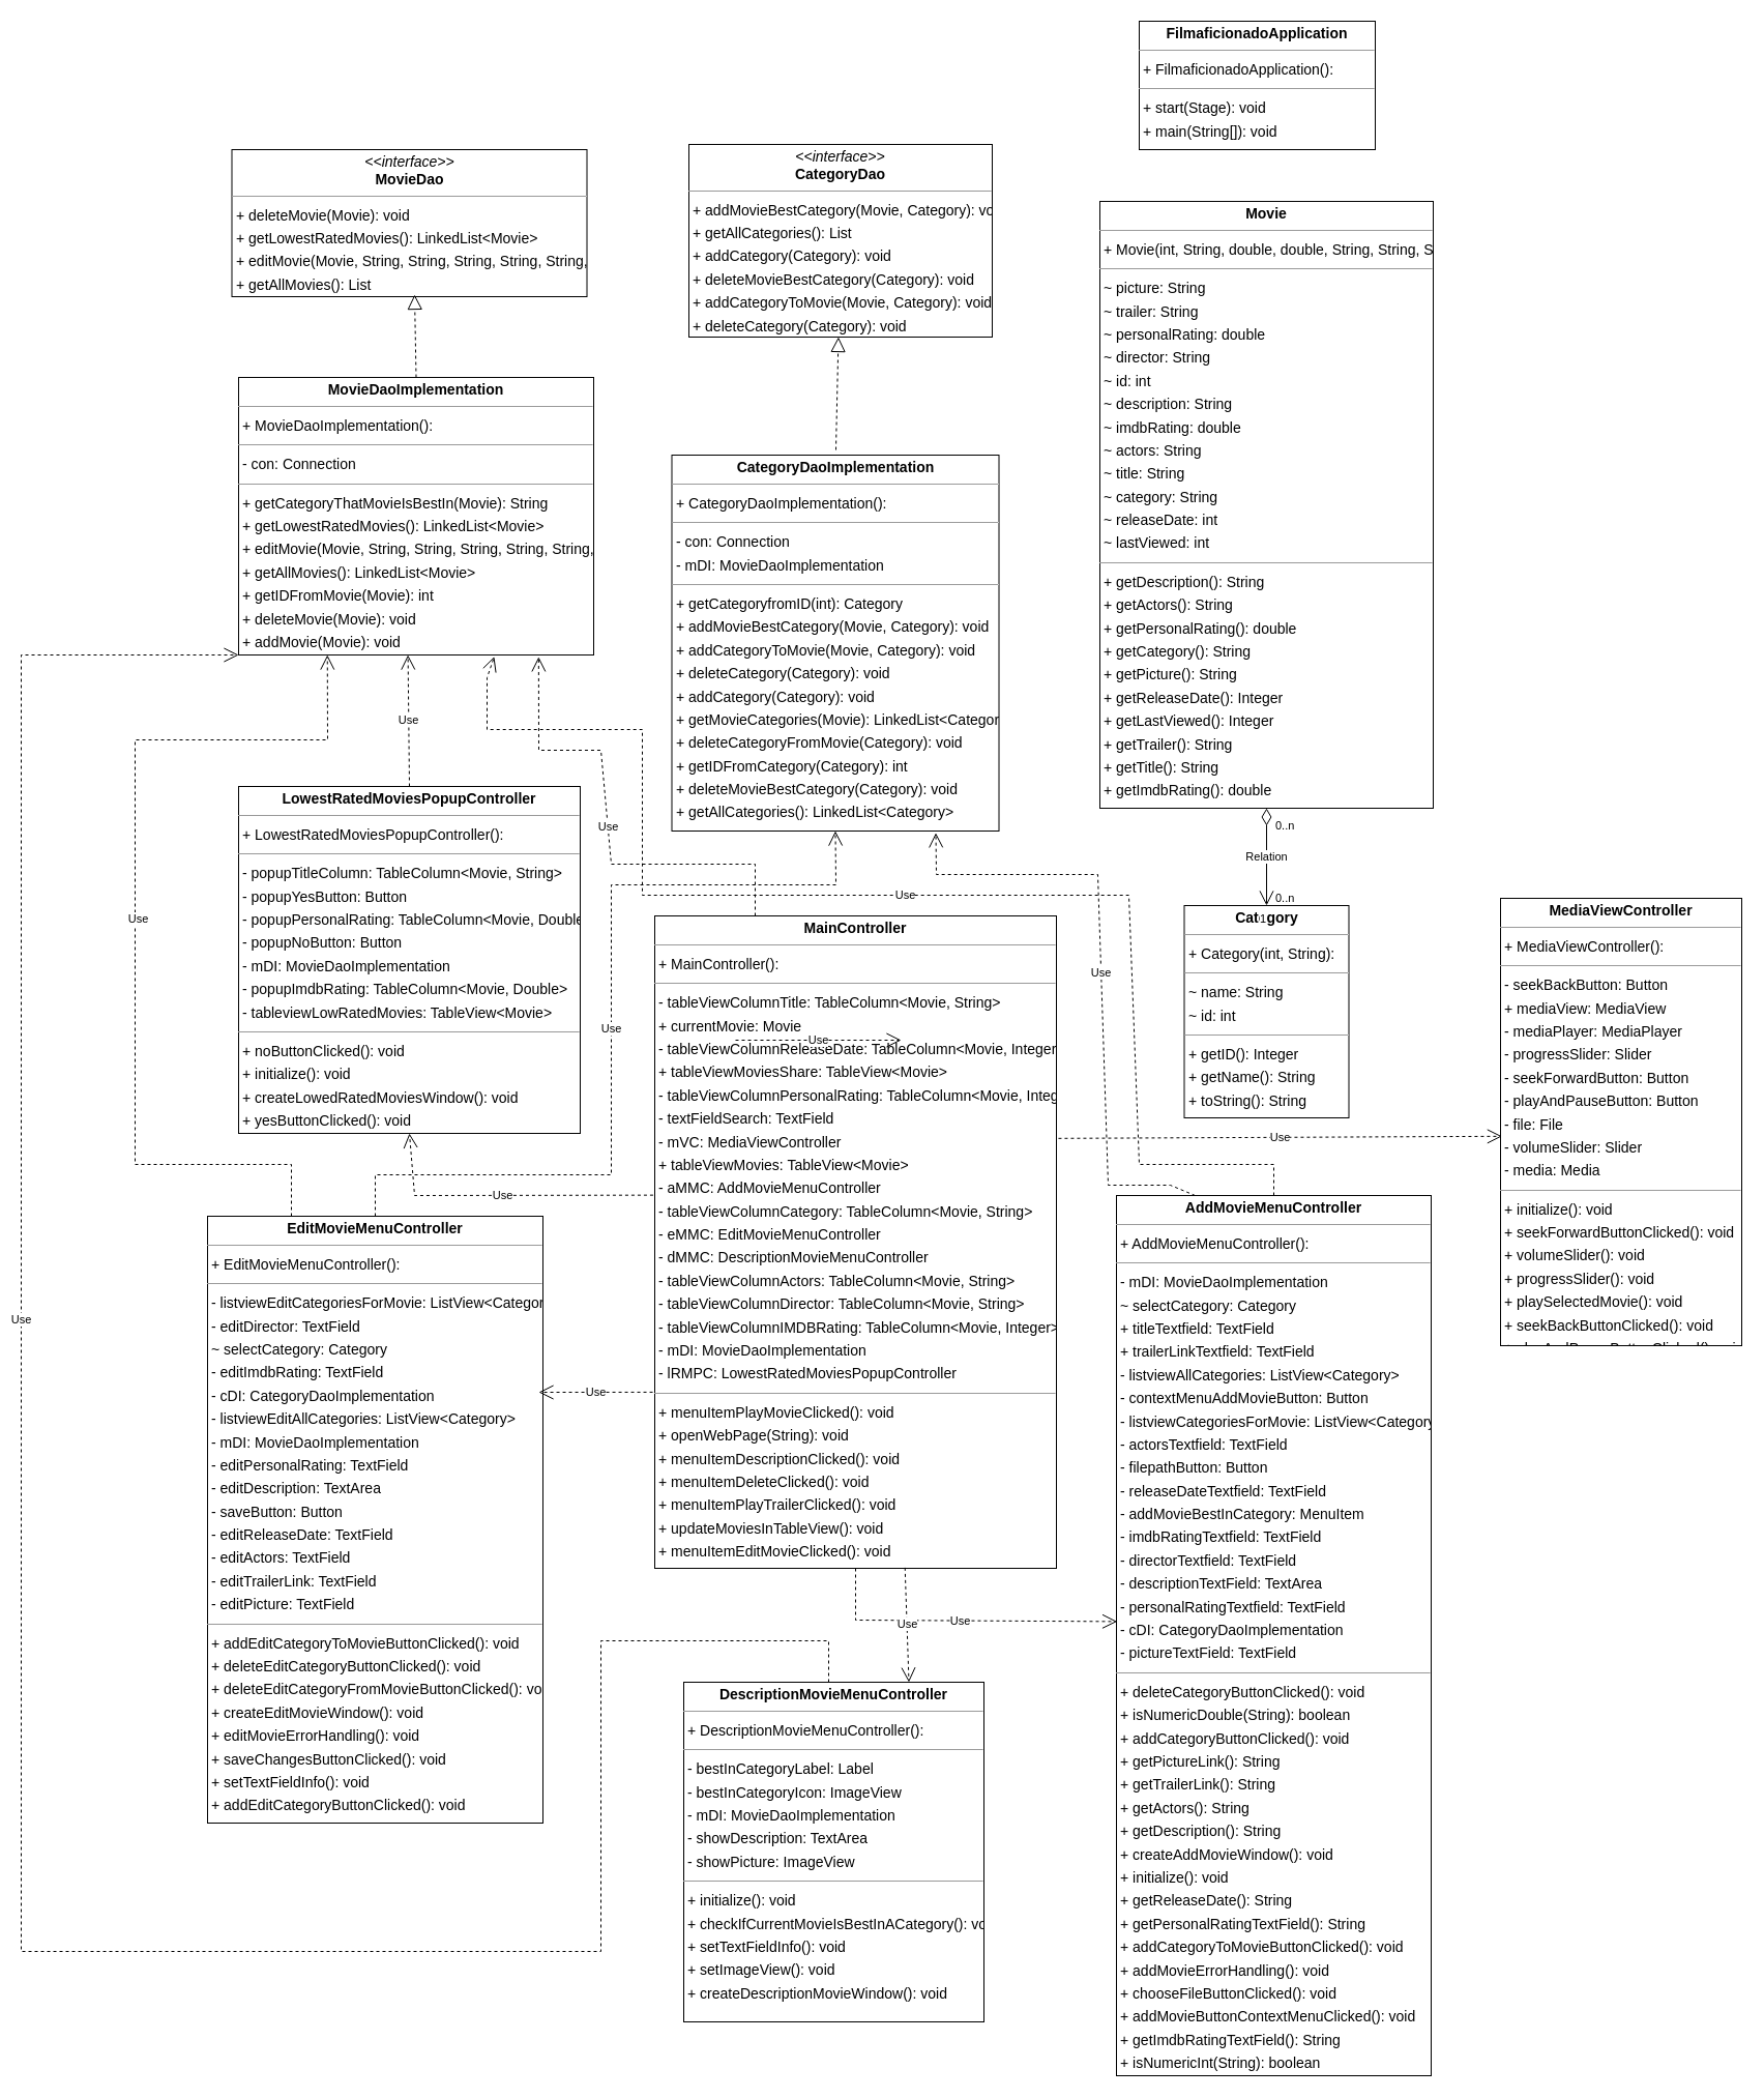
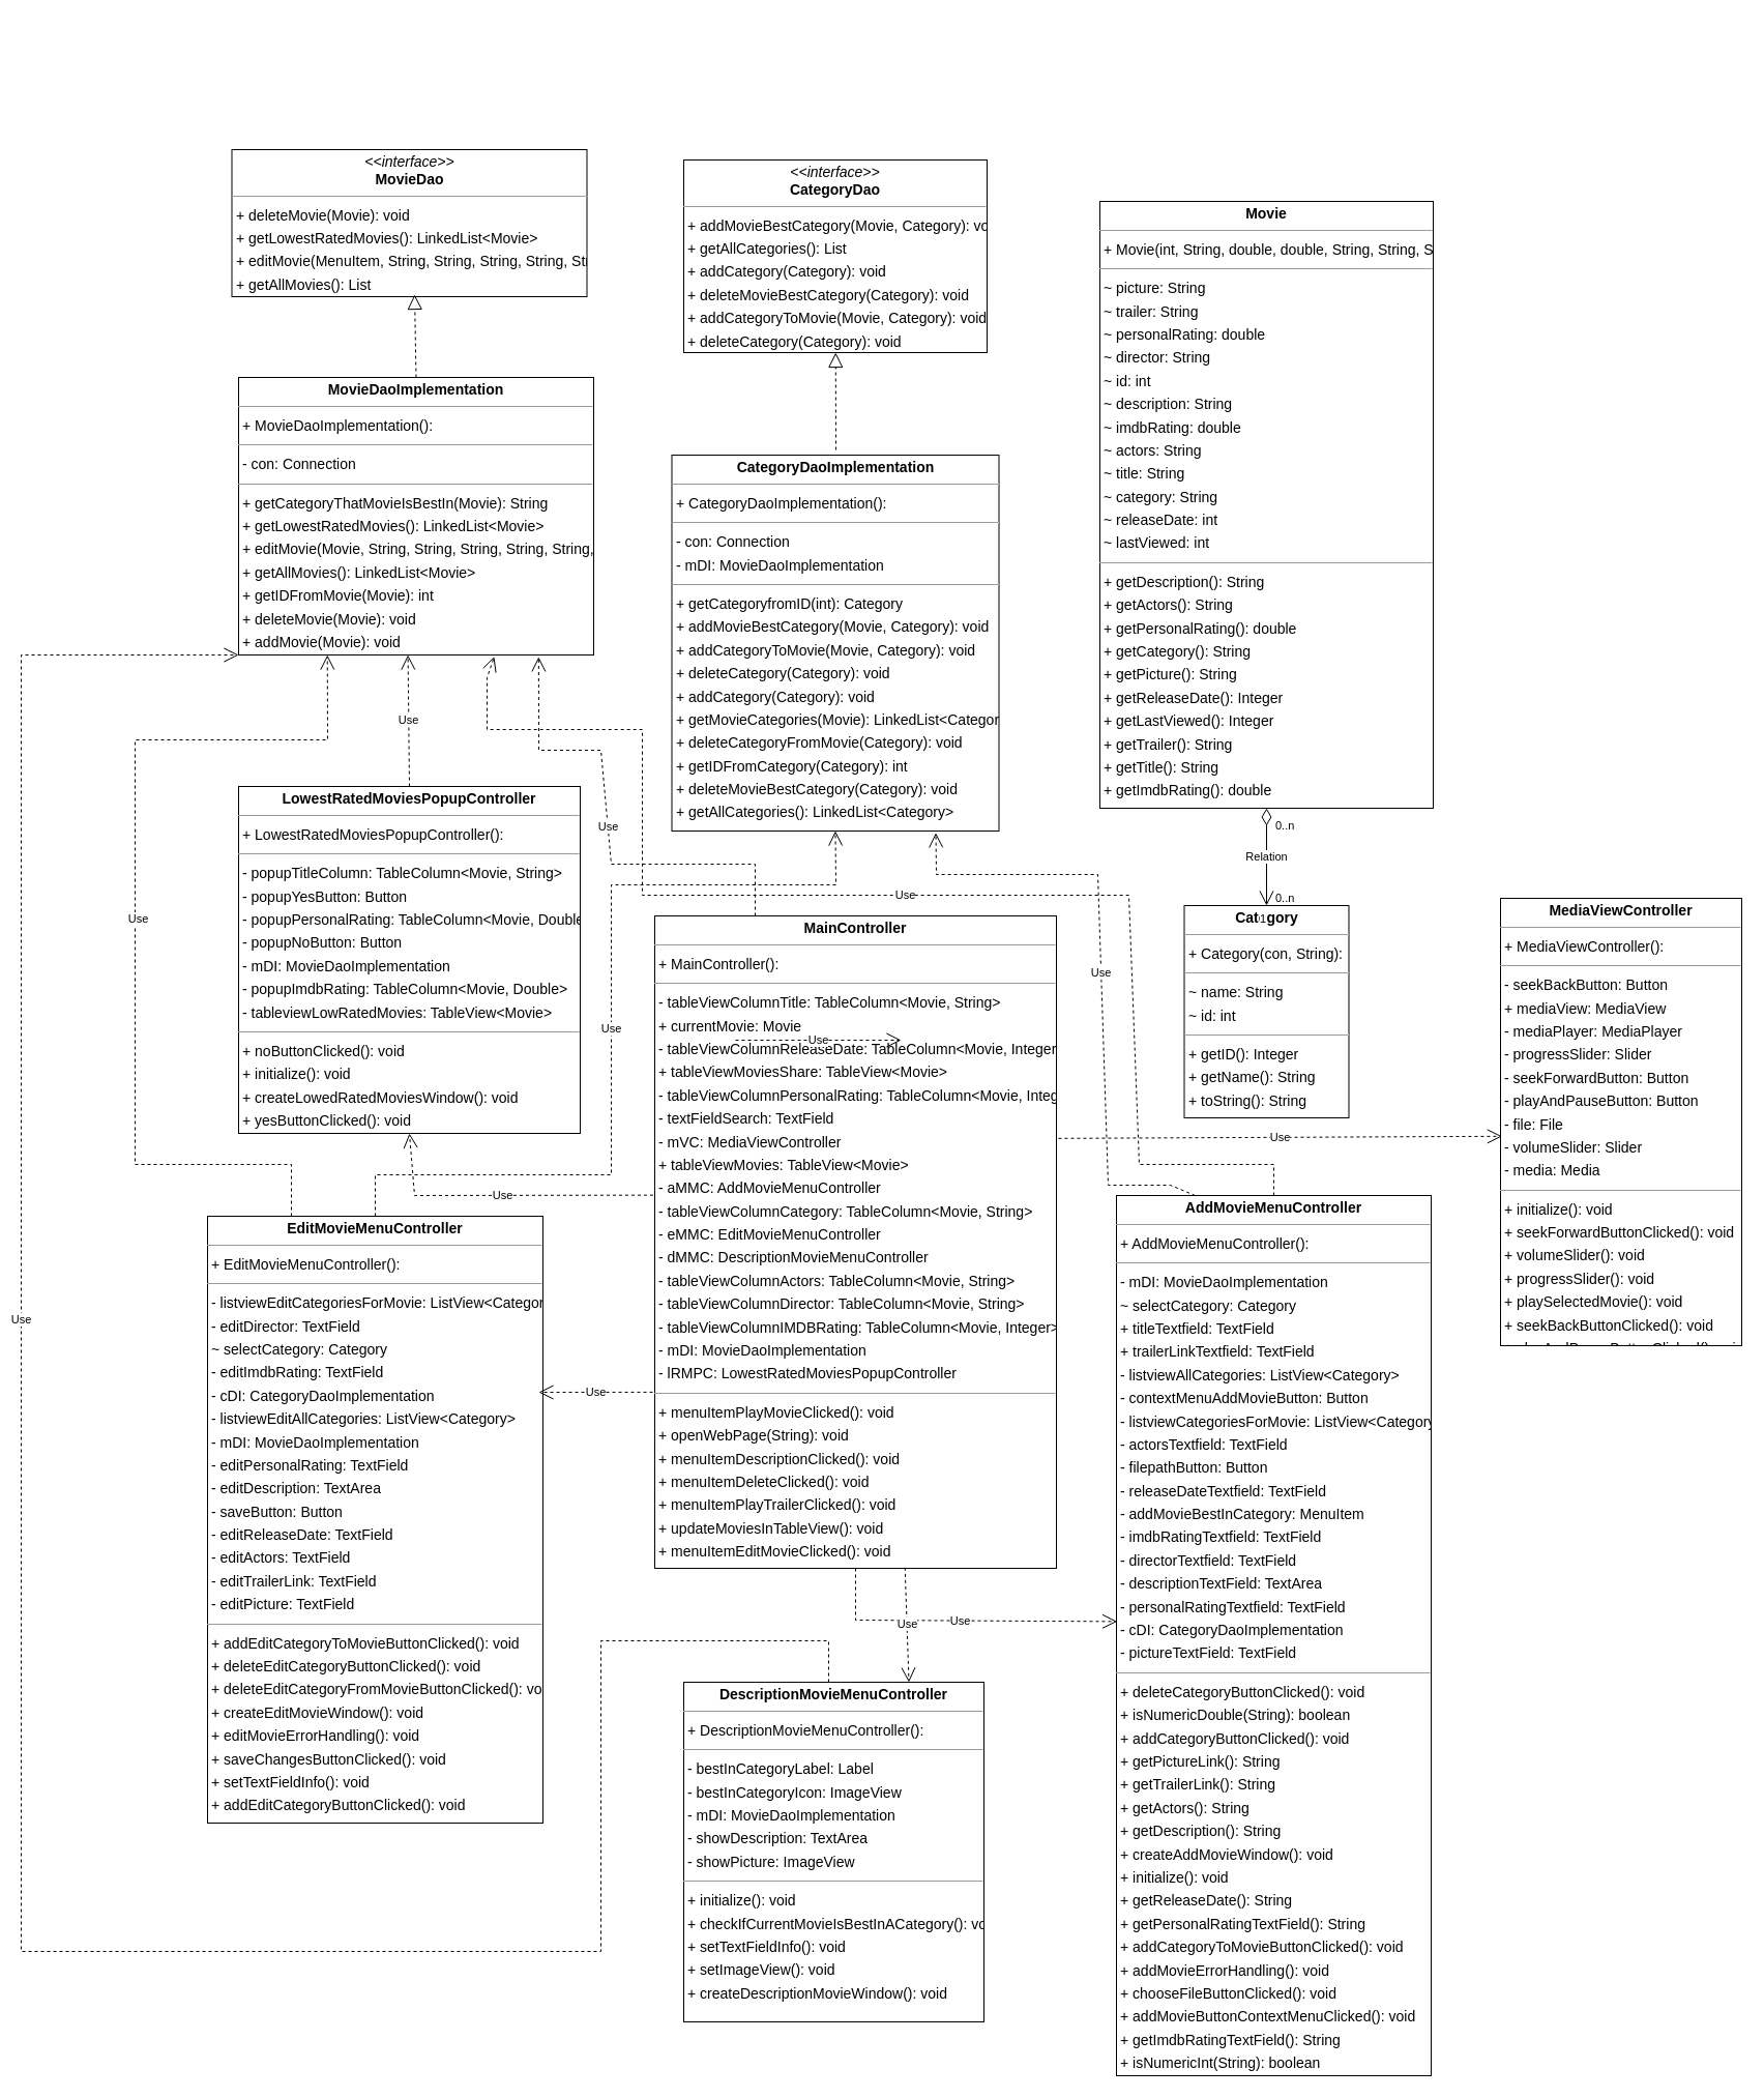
- <mxCell id="8" value="&lt;p style=&quot;margin:0px;margin-top:4px;text-align:center;&quot;&gt;&lt;b&gt;FilmaficionadoApplication&lt;/b&gt;&lt;/p&gt;&lt;hr size=&quot;1&quot;/&gt;&lt;p style=&quot;margin:0 0 0 4px;line-height:1.6;&quot;&gt;+ FilmaficionadoApplication(): &lt;/p&gt;&lt;hr size=&quot;1&quot;/&gt;&lt;p style=&quot;margin:0 0 0 4px;line-height:1.6;&quot;&gt;+ start(Stage): void&lt;br/&gt;+ main(String[]): void&lt;/p&gt;" style="verticalAlign=top;align=left;overflow=fill;fontSize=14;fontFamily=Helvetica;html=1;rounded=0;shadow=0;comic=0;labelBackgroundColor=none;strokeWidth=1;" parent="1" vertex="1"><mxGeometry x="1100" y="20" width="228" height="124" as="geometry" /></mxCell>
- <mxCell id="13" value="&lt;p style=&quot;margin:0px;margin-top:4px;text-align:center;&quot;&gt;&lt;i&gt;&amp;lt;&amp;lt;interface&amp;gt;&amp;gt;&lt;/i&gt;&lt;br/&gt;&lt;b&gt;MovieDao&lt;/b&gt;&lt;/p&gt;&lt;hr size=&quot;1&quot;/&gt;&lt;p style=&quot;margin:0 0 0 4px;line-height:1.6;&quot;&gt;+ deleteMovie(Movie): void&lt;br/&gt;+ getLowestRatedMovies(): LinkedList&amp;lt;Movie&amp;gt;&lt;br/&gt;+ editMovie(Movie, String, String, String, String, String, String, String, String, String): void&lt;br/&gt;+ getAllMovies(): List&lt;br/&gt;+ addMovie(Movie): void&lt;/p&gt;" style="verticalAlign=top;align=left;overflow=fill;fontSize=14;fontFamily=Helvetica;html=1;rounded=0;shadow=0;comic=0;labelBackgroundColor=none;strokeWidth=1;" parent="1" vertex="1"><mxGeometry x="223.5" y="144" width="343" height="142" as="geometry" /></mxCell>
+ <mxCell id="13" value="&lt;p style=&quot;margin:0px;margin-top:4px;text-align:center;&quot;&gt;&lt;i&gt;&amp;lt;&amp;lt;interface&amp;gt;&amp;gt;&lt;/i&gt;&lt;br/&gt;&lt;b&gt;MovieDao&lt;/b&gt;&lt;/p&gt;&lt;hr size=&quot;1&quot;/&gt;&lt;p style=&quot;margin:0 0 0 4px;line-height:1.6;&quot;&gt;+ deleteMovie(Movie): void&lt;br/&gt;+ getLowestRatedMovies(): LinkedList&amp;lt;Movie&amp;gt;&lt;br/&gt;+ editMovie(MenuItem, String, String, String, String, String, String, String, String, String): void&lt;br/&gt;+ getAllMovies(): List&lt;br/&gt;+ addMovie(Movie): void&lt;/p&gt;" style="verticalAlign=top;align=left;overflow=fill;fontSize=14;fontFamily=Helvetica;html=1;rounded=0;shadow=0;comic=0;labelBackgroundColor=none;strokeWidth=1;" parent="1" vertex="1"><mxGeometry x="223.5" y="144" width="343" height="142" as="geometry" /></mxCell>
- <mxCell id="4" value="&lt;p style=&quot;margin:0px;margin-top:4px;text-align:center;&quot;&gt;&lt;i&gt;&amp;lt;&amp;lt;interface&amp;gt;&amp;gt;&lt;/i&gt;&lt;br/&gt;&lt;b&gt;CategoryDao&lt;/b&gt;&lt;/p&gt;&lt;hr size=&quot;1&quot;/&gt;&lt;p style=&quot;margin:0 0 0 4px;line-height:1.6;&quot;&gt;+ addMovieBestCategory(Movie, Category): void&lt;br/&gt;+ getAllCategories(): List&lt;br/&gt;+ addCategory(Category): void&lt;br/&gt;+ deleteMovieBestCategory(Category): void&lt;br/&gt;+ addCategoryToMovie(Movie, Category): void&lt;br/&gt;+ deleteCategory(Category): void&lt;br/&gt;+ deleteCategoryFromMovie(Category): void&lt;/p&gt;" style="verticalAlign=top;align=left;overflow=fill;fontSize=14;fontFamily=Helvetica;html=1;rounded=0;shadow=0;comic=0;labelBackgroundColor=none;strokeWidth=1;" parent="1" vertex="1"><mxGeometry x="665" y="139" width="293" height="186" as="geometry" /></mxCell>
+ <mxCell id="4" value="&lt;p style=&quot;margin:0px;margin-top:4px;text-align:center;&quot;&gt;&lt;i&gt;&amp;lt;&amp;lt;interface&amp;gt;&amp;gt;&lt;/i&gt;&lt;br/&gt;&lt;b&gt;CategoryDao&lt;/b&gt;&lt;/p&gt;&lt;hr size=&quot;1&quot;/&gt;&lt;p style=&quot;margin:0 0 0 4px;line-height:1.6;&quot;&gt;+ addMovieBestCategory(Movie, Category): void&lt;br/&gt;+ getAllCategories(): List&lt;br/&gt;+ addCategory(Category): void&lt;br/&gt;+ deleteMovieBestCategory(Category): void&lt;br/&gt;+ addCategoryToMovie(Movie, Category): void&lt;br/&gt;+ deleteCategory(Category): void&lt;br/&gt;+ deleteCategoryFromMovie(Category): void&lt;/p&gt;" style="verticalAlign=top;align=left;overflow=fill;fontSize=14;fontFamily=Helvetica;html=1;rounded=0;shadow=0;comic=0;labelBackgroundColor=none;strokeWidth=1;" parent="1" vertex="1"><mxGeometry x="660" y="154" width="293" height="186" as="geometry" /></mxCell>
- <mxCell id="3" value="&lt;p style=&quot;margin:0px;margin-top:4px;text-align:center;&quot;&gt;&lt;b&gt;Category&lt;/b&gt;&lt;/p&gt;&lt;hr size=&quot;1&quot;/&gt;&lt;p style=&quot;margin:0 0 0 4px;line-height:1.6;&quot;&gt;+ Category(int, String): &lt;/p&gt;&lt;hr size=&quot;1&quot;/&gt;&lt;p style=&quot;margin:0 0 0 4px;line-height:1.6;&quot;&gt;~ name: String&lt;br/&gt;~ id: int&lt;/p&gt;&lt;hr size=&quot;1&quot;/&gt;&lt;p style=&quot;margin:0 0 0 4px;line-height:1.6;&quot;&gt;+ getID(): Integer&lt;br/&gt;+ getName(): String&lt;br/&gt;+ toString(): String&lt;/p&gt;" style="verticalAlign=top;align=left;overflow=fill;fontSize=14;fontFamily=Helvetica;html=1;rounded=0;shadow=0;comic=0;labelBackgroundColor=none;strokeWidth=1;" parent="1" vertex="1"><mxGeometry x="1143.5" y="874" width="159" height="205" as="geometry" /></mxCell>
+ <mxCell id="3" value="&lt;p style=&quot;margin:0px;margin-top:4px;text-align:center;&quot;&gt;&lt;b&gt;Category&lt;/b&gt;&lt;/p&gt;&lt;hr size=&quot;1&quot;/&gt;&lt;p style=&quot;margin:0 0 0 4px;line-height:1.6;&quot;&gt;+ Category(con, String): &lt;/p&gt;&lt;hr size=&quot;1&quot;/&gt;&lt;p style=&quot;margin:0 0 0 4px;line-height:1.6;&quot;&gt;~ name: String&lt;br/&gt;~ id: int&lt;/p&gt;&lt;hr size=&quot;1&quot;/&gt;&lt;p style=&quot;margin:0 0 0 4px;line-height:1.6;&quot;&gt;+ getID(): Integer&lt;br/&gt;+ getName(): String&lt;br/&gt;+ toString(): String&lt;/p&gt;" style="verticalAlign=top;align=left;overflow=fill;fontSize=14;fontFamily=Helvetica;html=1;rounded=0;shadow=0;comic=0;labelBackgroundColor=none;strokeWidth=1;" parent="1" vertex="1"><mxGeometry x="1143.5" y="874" width="159" height="205" as="geometry" /></mxCell>
